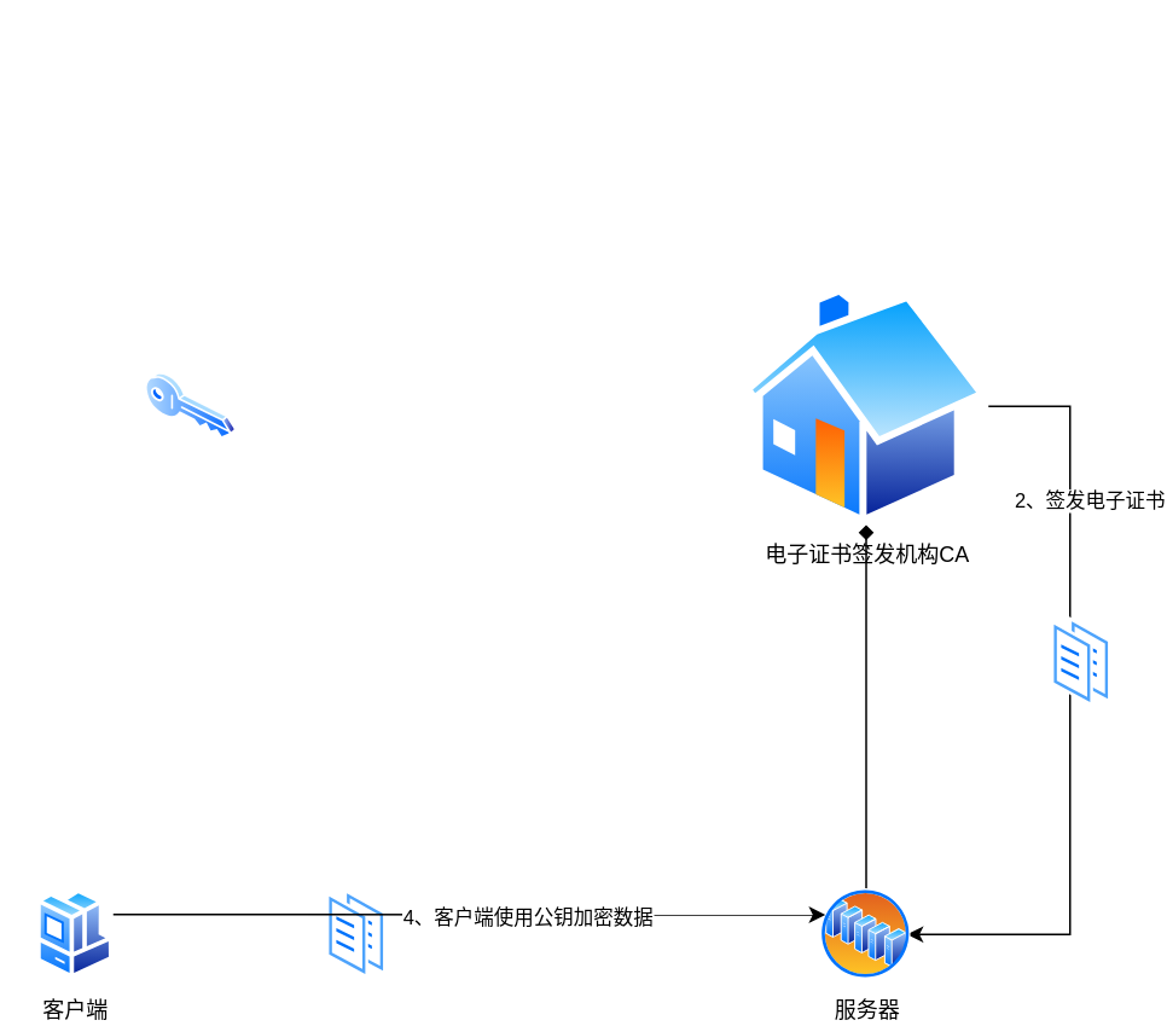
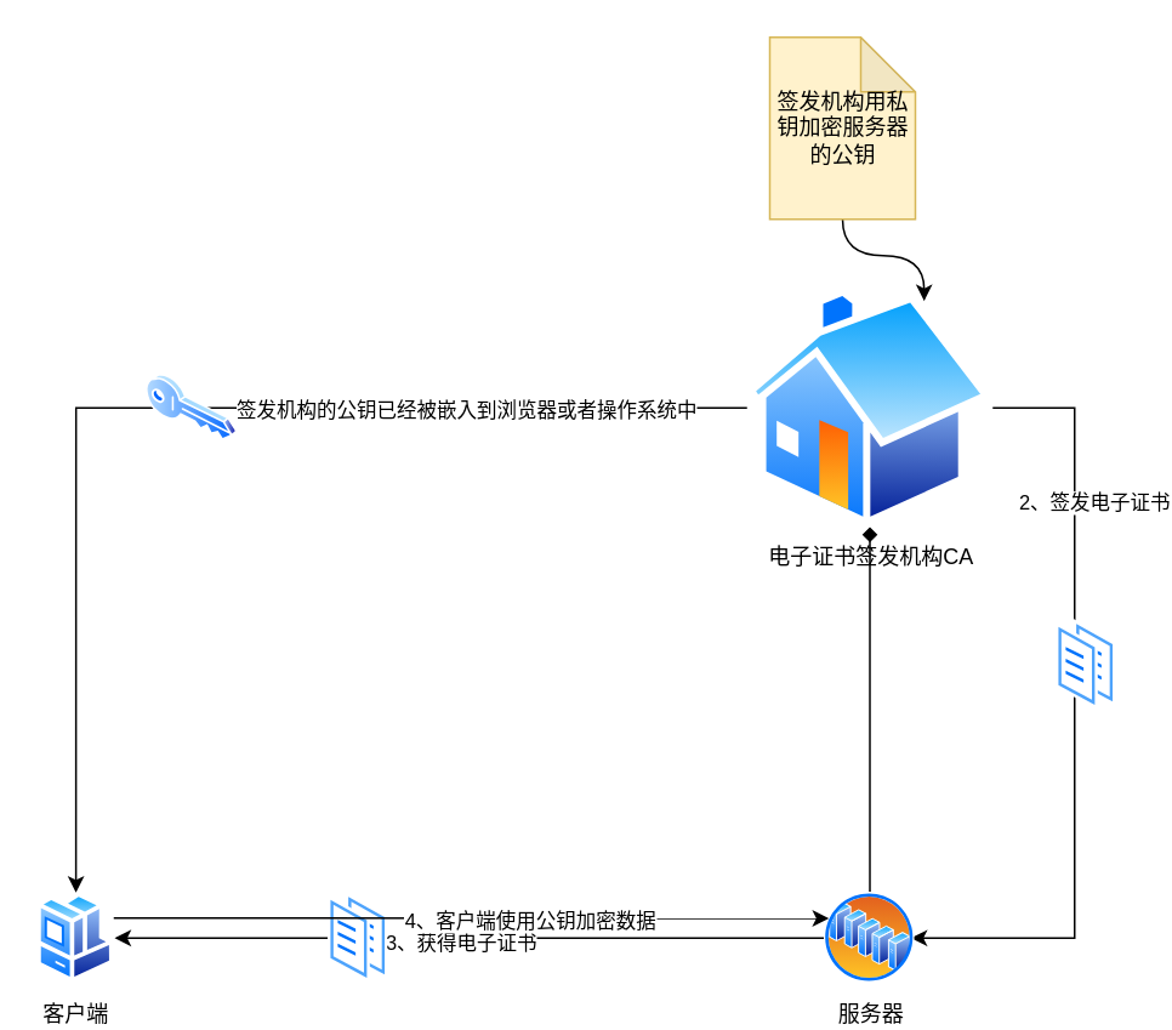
+ <mxCell id="18" value="签发机构用私钥加密服务器的公钥" style="shape=note;whiteSpace=wrap;html=1;backgroundOutline=1;darkOpacity=0.05;fillColor=#fff2cc;strokeColor=#d6b656;" vertex="1" parent="1"><mxGeometry x="422.5" y="20" width="80" height="100" as="geometry" /></mxCell>
+ <mxCell id="17" style="edgeStyle=orthogonalEdgeStyle;curved=1;rounded=0;orthogonalLoop=1;jettySize=auto;html=1;entryX=0.75;entryY=0;entryDx=0;entryDy=0;" edge="1" parent="1" source="18" target="6"><mxGeometry relative="1" as="geometry" /></mxCell>
+ <mxCell id="4" style="edgeStyle=orthogonalEdgeStyle;rounded=0;orthogonalLoop=1;jettySize=auto;html=1;entryX=0.5;entryY=0;entryDx=0;entryDy=0;" edge="1" parent="1" source="6" target="14"><mxGeometry relative="1" as="geometry" /></mxCell>
+ <mxCell id="5" value="签发机构的公钥已经被嵌入到浏览器或者操作系统中" style="edgeLabel;html=1;align=center;verticalAlign=middle;resizable=0;points=[];" vertex="1" connectable="0" parent="4"><mxGeometry x="-0.512" y="1" relative="1" as="geometry"><mxPoint as="offset" /></mxGeometry></mxCell>
+ <mxCell id="8" style="edgeStyle=orthogonalEdgeStyle;rounded=0;orthogonalLoop=1;jettySize=auto;html=1;entryX=1;entryY=0.5;entryDx=0;entryDy=0;" edge="1" parent="1" source="10" target="14"><mxGeometry relative="1" as="geometry" /></mxCell>
+ <mxCell id="9" value="3、获得电子证书" style="edgeLabel;html=1;align=center;verticalAlign=middle;resizable=0;points=[];" vertex="1" connectable="0" parent="8"><mxGeometry x="0.028" y="2" relative="1" as="geometry"><mxPoint as="offset" /></mxGeometry></mxCell>
